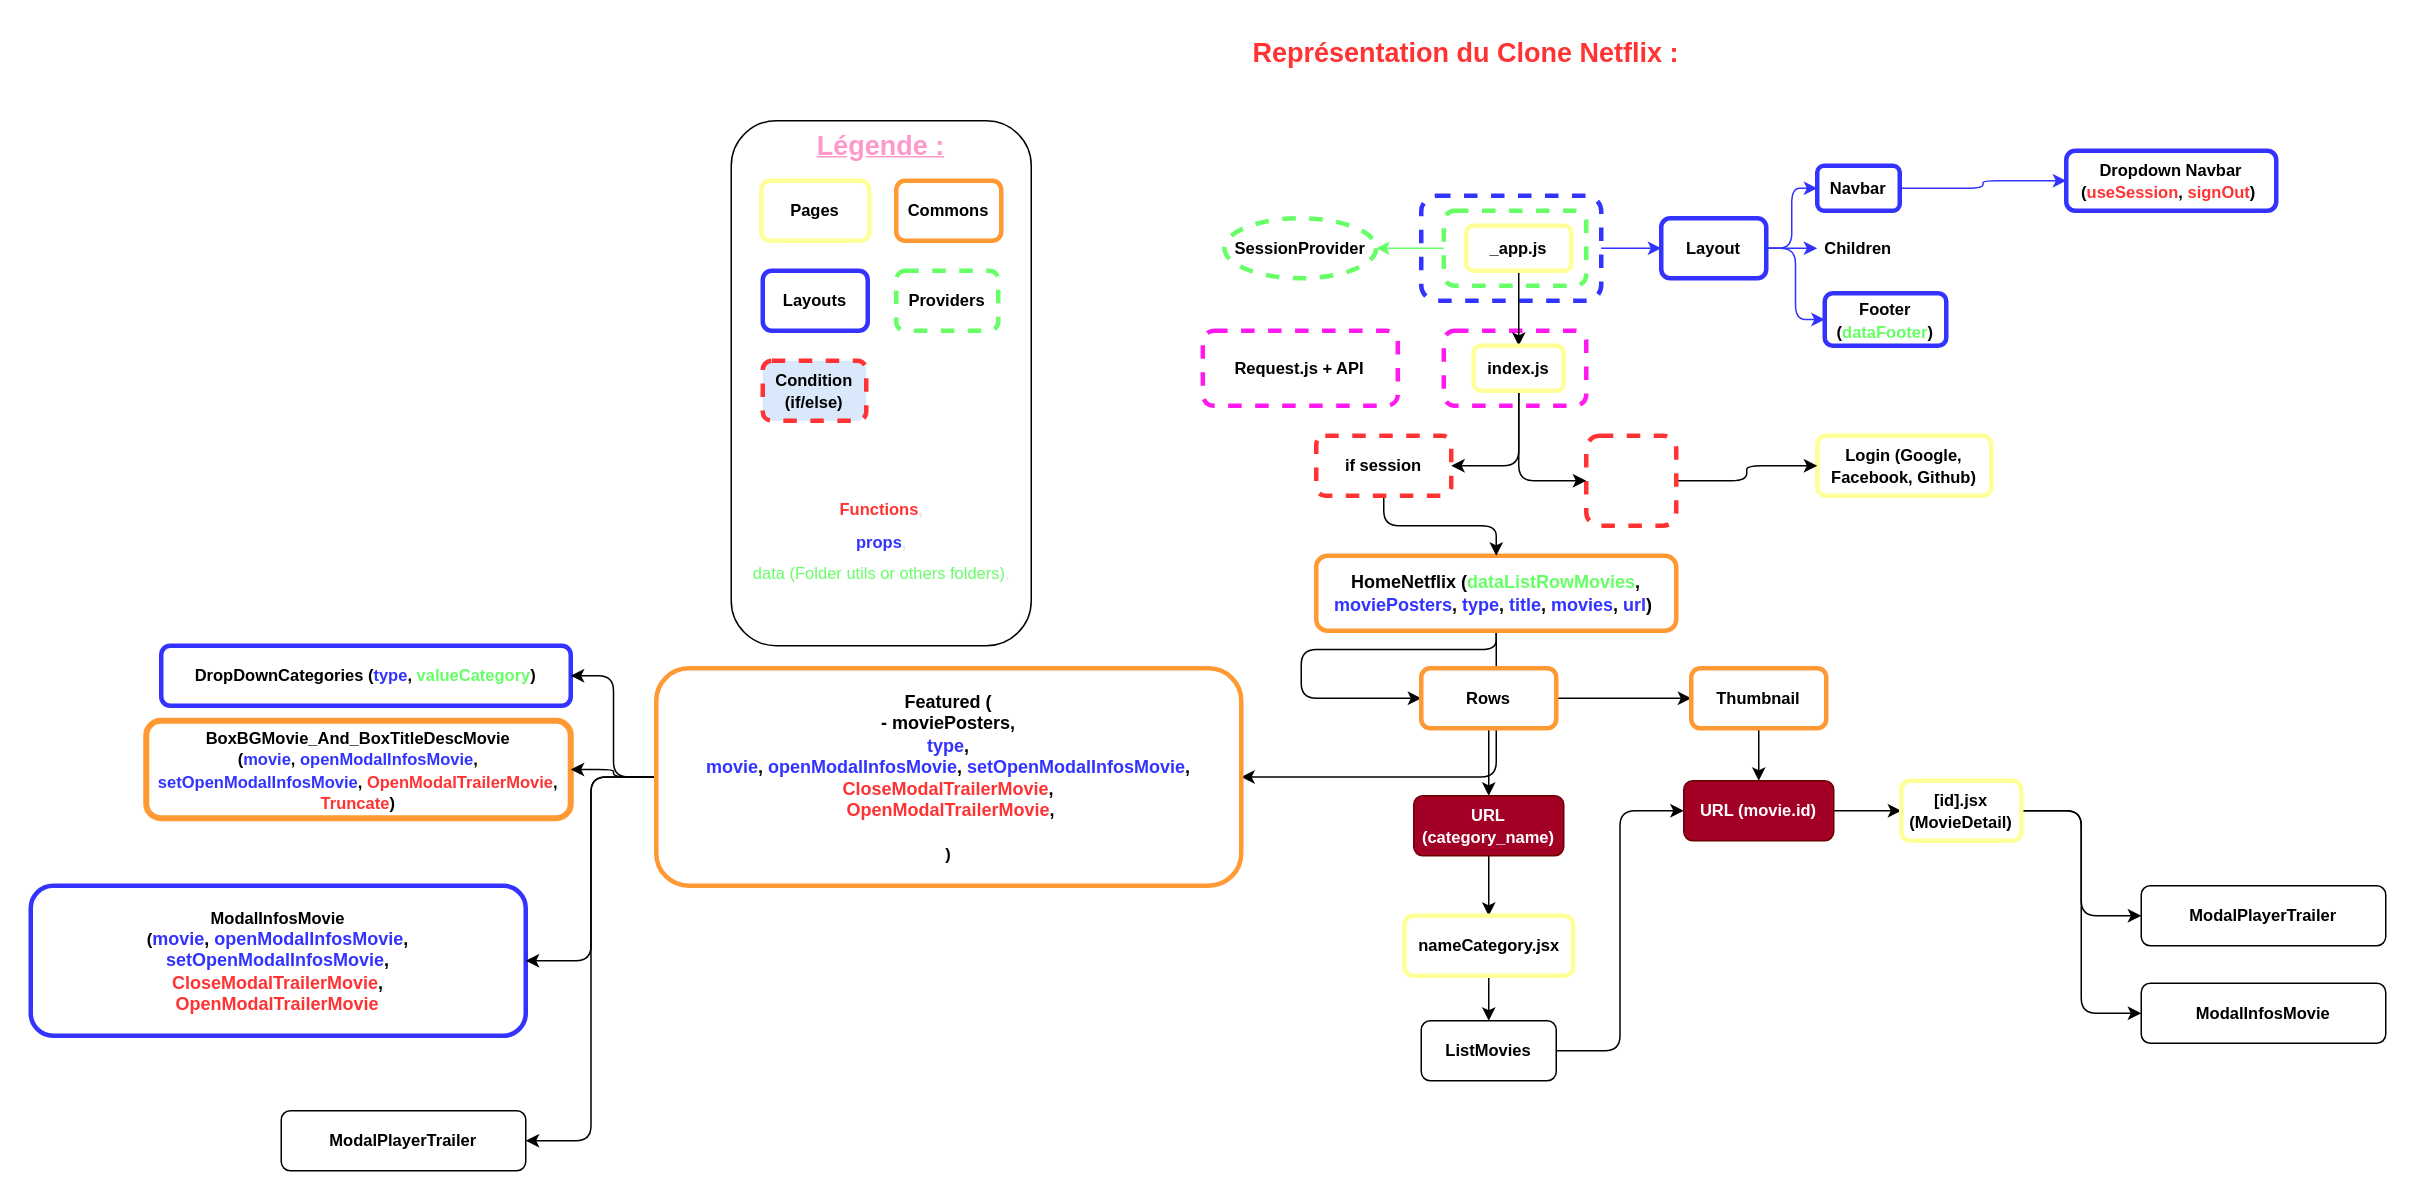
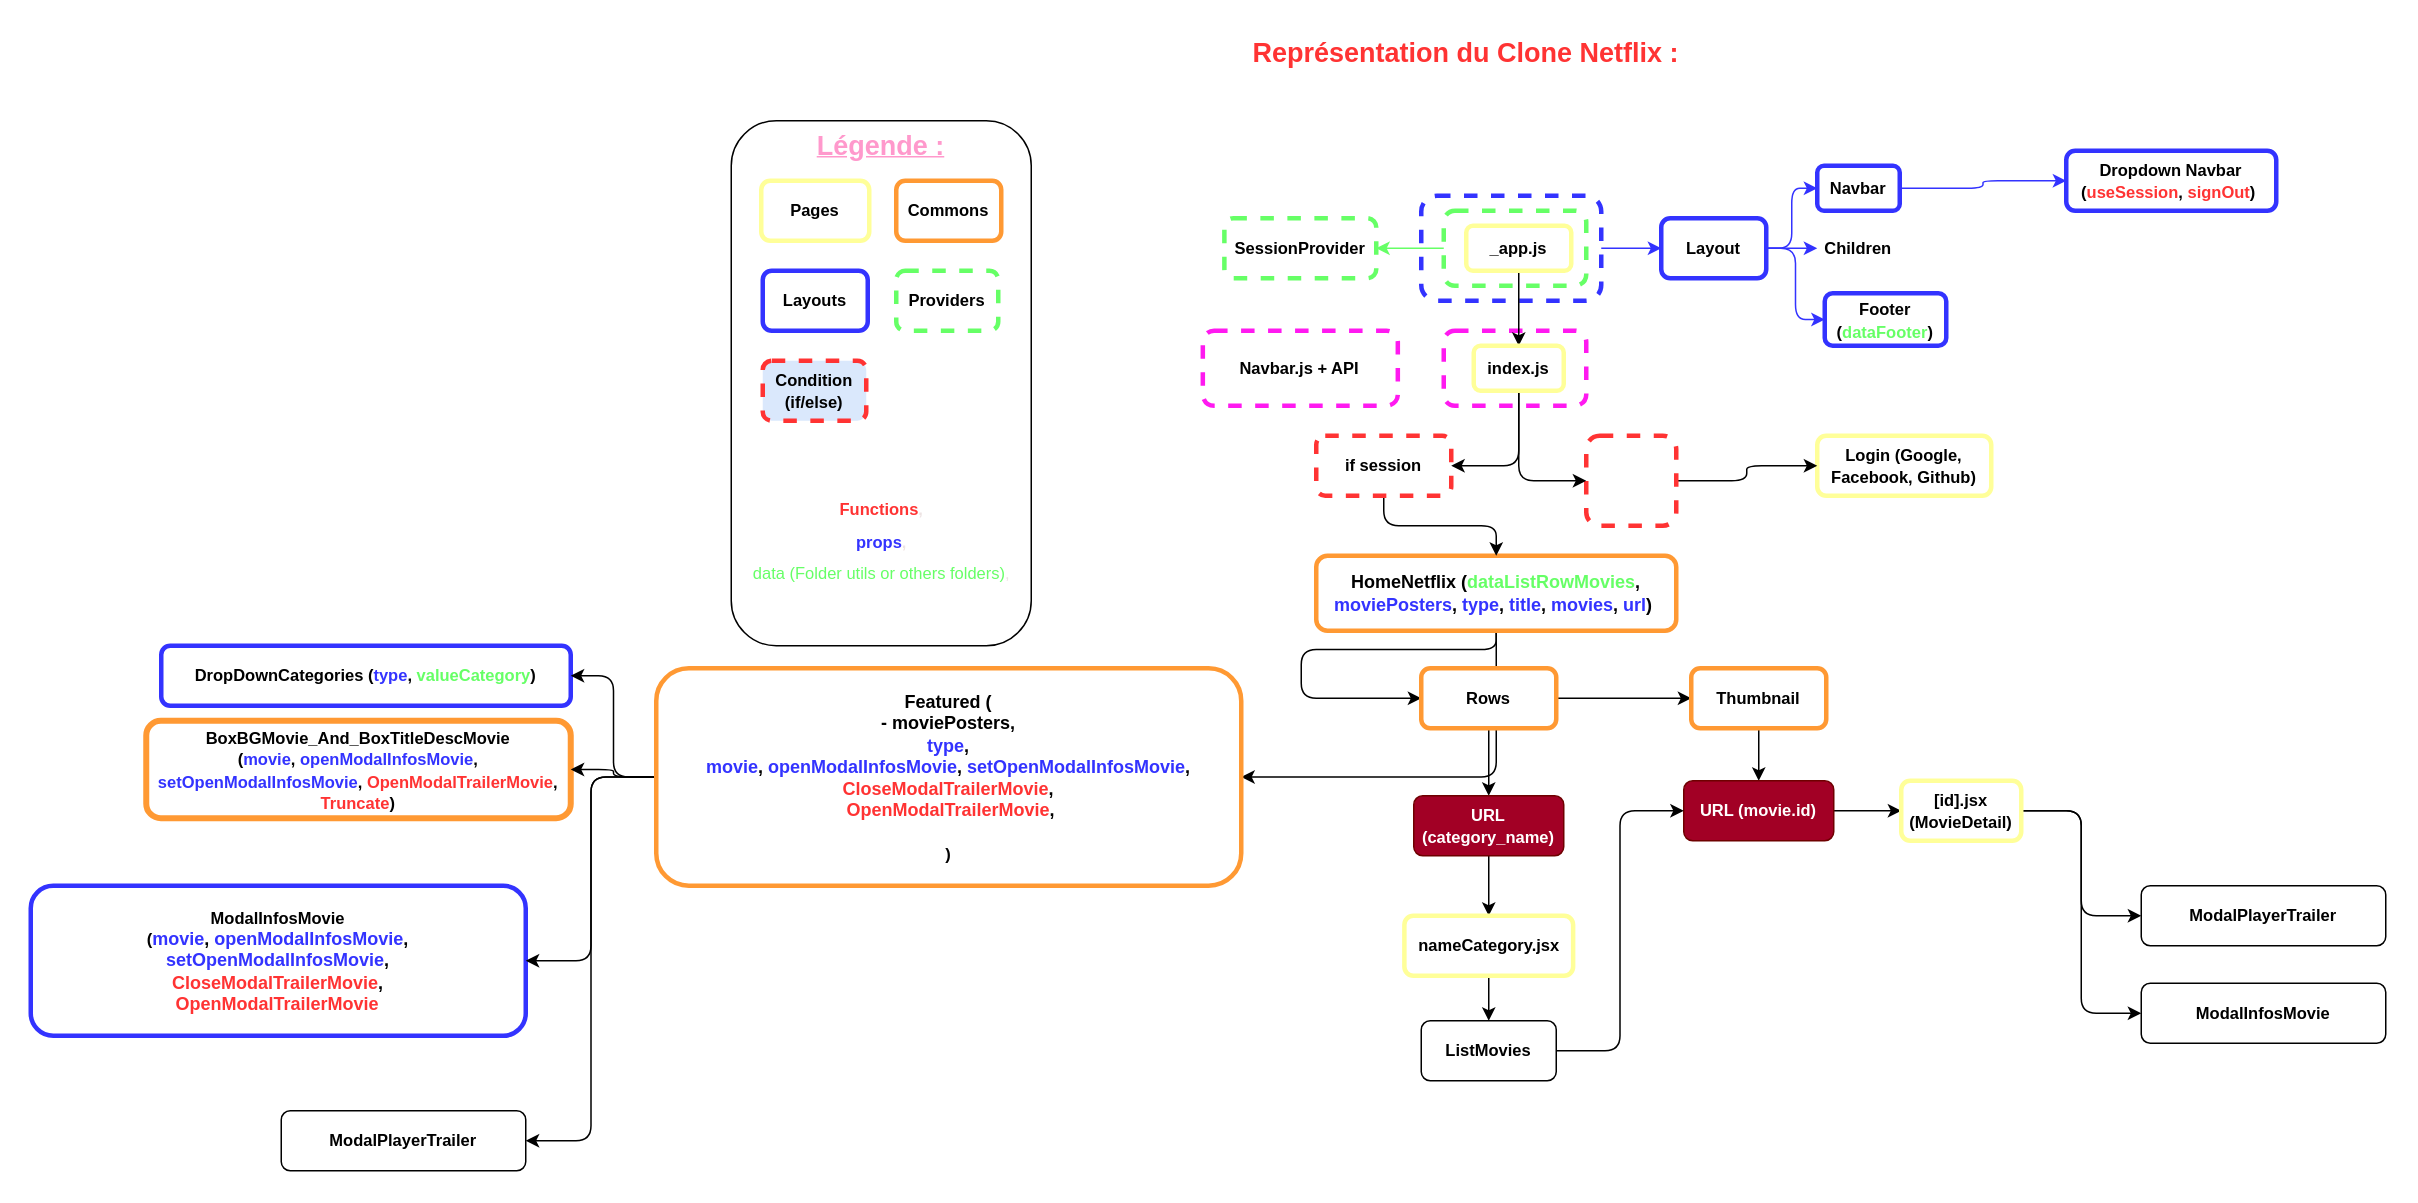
- <mxCell id="11" value="&lt;b&gt;&lt;font style=&quot;font-size: 11px;&quot;&gt;SessionProvider&lt;/font&gt;&lt;/b&gt;" style="ellipse;whiteSpace=wrap;html=1;dashed=1;strokeWidth=3;strokeColor=#66FF66;" parent="1" vertex="1"><mxGeometry x="815.75" y="145" width="101.25" height="40" as="geometry" /></mxCell>
+ <mxCell id="11" value="&lt;b&gt;&lt;font style=&quot;font-size: 11px;&quot;&gt;SessionProvider&lt;/font&gt;&lt;/b&gt;" style="rounded=1;whiteSpace=wrap;html=1;dashed=1;strokeWidth=3;strokeColor=#66FF66;" parent="1" vertex="1"><mxGeometry x="815.75" y="145" width="101.25" height="40" as="geometry" /></mxCell>
- <mxCell id="17" value="&lt;b&gt;&lt;font style=&quot;font-size: 11px;&quot;&gt;Request.js + API&lt;/font&gt;&lt;/b&gt;" style="rounded=1;whiteSpace=wrap;html=1;dashed=1;strokeWidth=3;strokeColor=#FF19F0;" parent="1" vertex="1"><mxGeometry x="801.38" y="220" width="130" height="50" as="geometry" /></mxCell>
+ <mxCell id="17" value="&lt;b&gt;&lt;font style=&quot;font-size: 11px;&quot;&gt;Navbar.js + API&lt;/font&gt;&lt;/b&gt;" style="rounded=1;whiteSpace=wrap;html=1;dashed=1;strokeWidth=3;strokeColor=#FF19F0;" parent="1" vertex="1"><mxGeometry x="801.38" y="220" width="130" height="50" as="geometry" /></mxCell>
